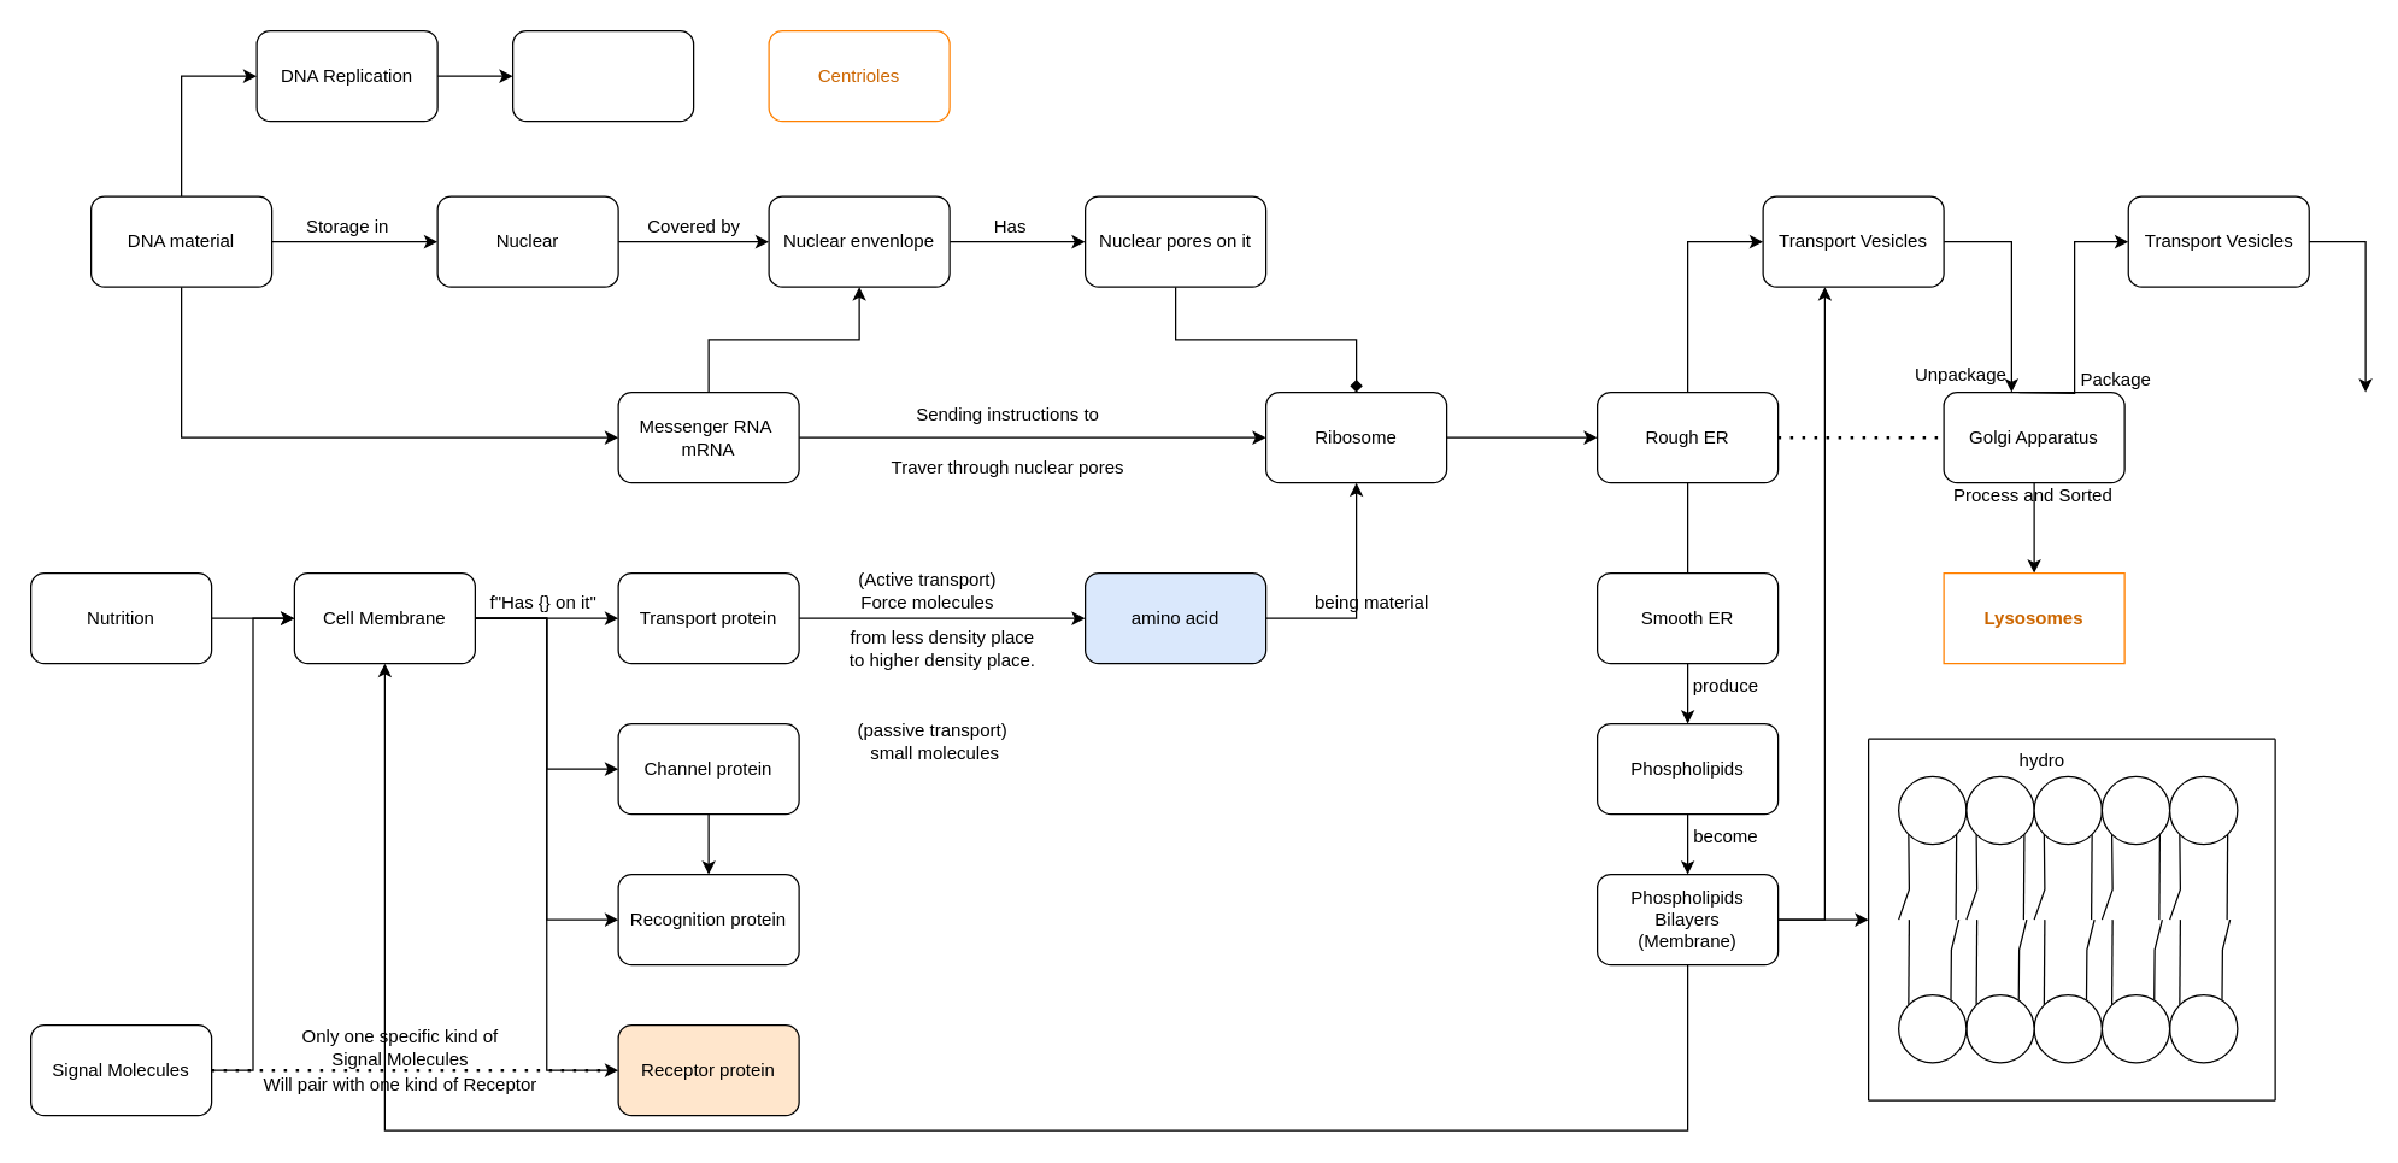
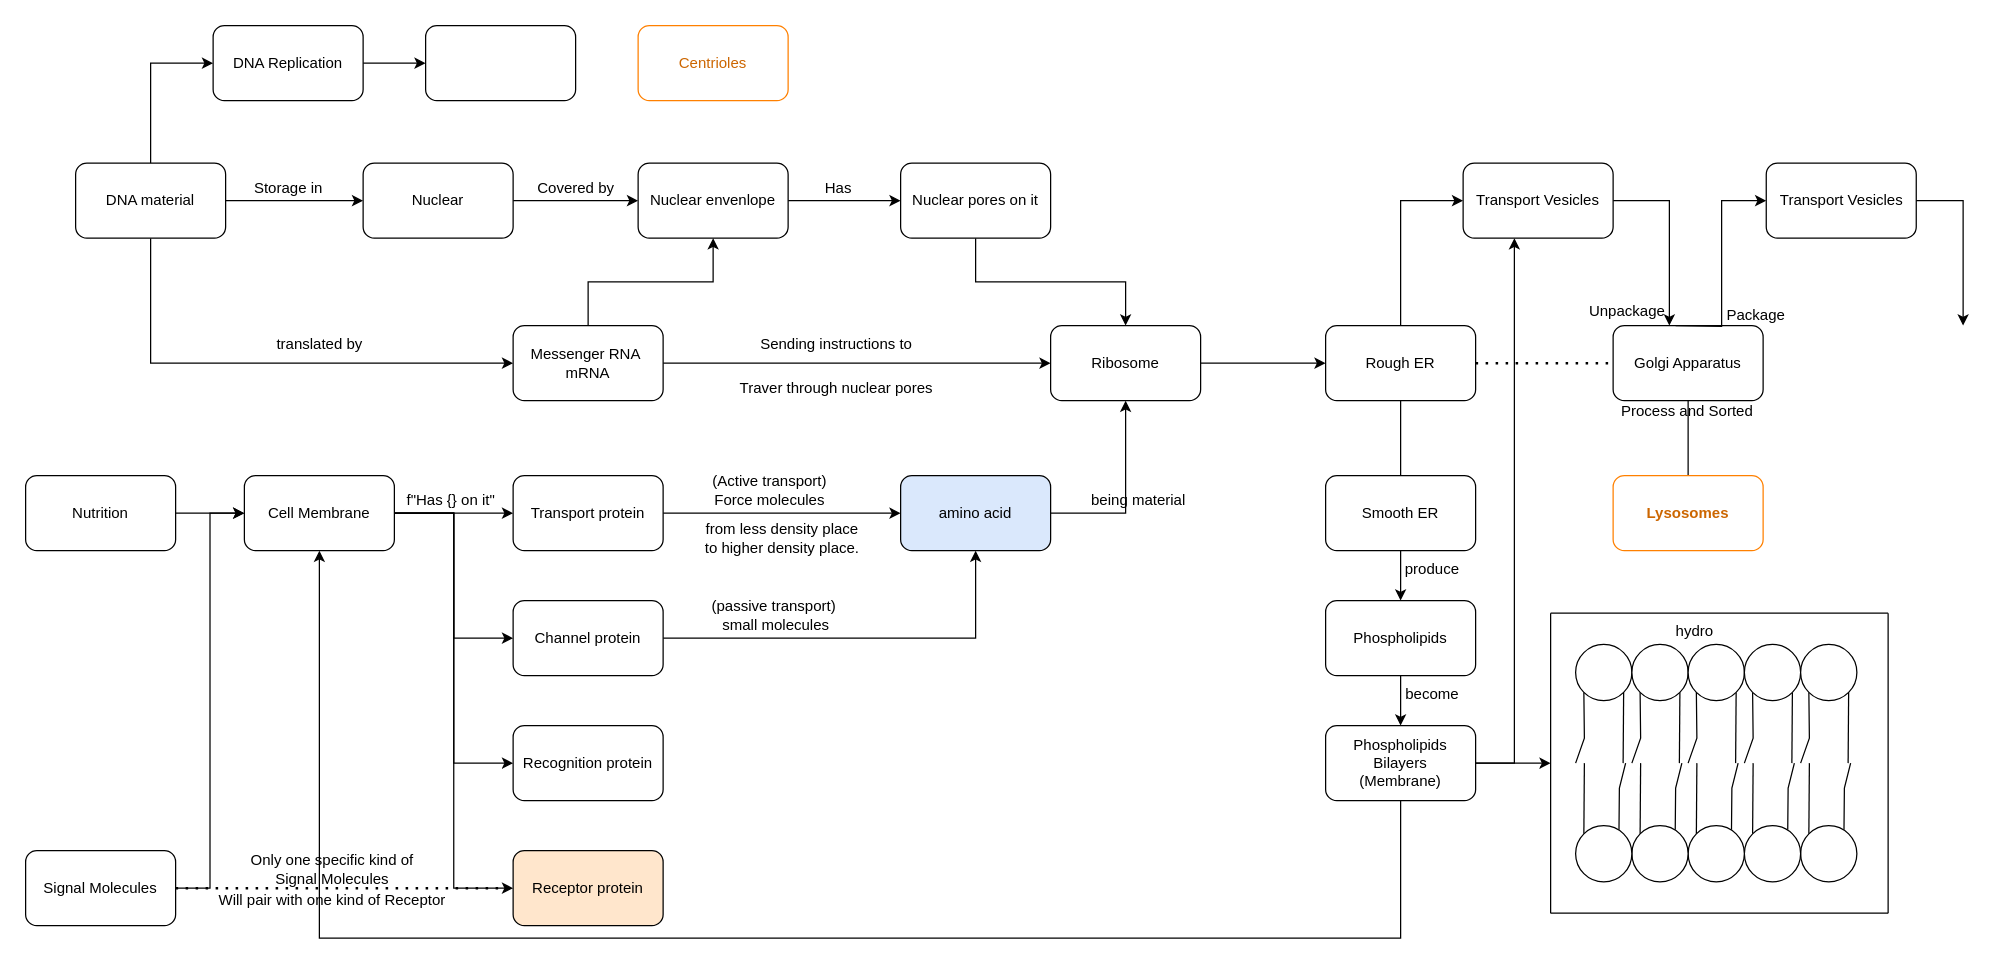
- <mxCell id="13" style="edgeStyle=orthogonalEdgeStyle;rounded=0;orthogonalLoop=1;jettySize=auto;html=1;entryX=0.5;entryY=0;entryDx=0;entryDy=0;endArrow=diamond;" edge="1" parent="1" source="14" target="22"><mxGeometry relative="1" as="geometry" /></mxCell>
+ <mxCell id="13" style="edgeStyle=orthogonalEdgeStyle;rounded=0;orthogonalLoop=1;jettySize=auto;html=1;entryX=0.5;entryY=0;entryDx=0;entryDy=0;" edge="1" parent="1" source="14" target="22"><mxGeometry relative="1" as="geometry" /></mxCell>
+ <mxCell id="18" value="translated by" style="text;html=1;align=center;verticalAlign=middle;resizable=0;points=[];autosize=1;strokeColor=none;fillColor=none;" vertex="1" parent="1"><mxGeometry x="210" y="260" width="90" height="30" as="geometry" /></mxCell>
- <mxCell id="106" style="edgeStyle=orthogonalEdgeStyle;rounded=0;orthogonalLoop=1;jettySize=auto;html=1;entryX=0.5;entryY=0;entryDx=0;entryDy=0;" edge="1" parent="1" source="107" target="117"><mxGeometry relative="1" as="geometry"><mxPoint x="1350" y="360" as="targetPoint" /></mxGeometry></mxCell>
+ <mxCell id="106" style="edgeStyle=orthogonalEdgeStyle;rounded=0;orthogonalLoop=1;jettySize=auto;html=1;entryX=0.5;entryY=0;entryDx=0;entryDy=0;endArrow=none;" edge="1" parent="1" source="107" target="117"><mxGeometry relative="1" as="geometry"><mxPoint x="1350" y="360" as="targetPoint" /></mxGeometry></mxCell>
- <mxCell id="117" value="&lt;b&gt;Lysosomes&lt;/b&gt;" style="whiteSpace=wrap;html=1;strokeColor=#FF8000;fontColor=#CC6600;rounded=0;" vertex="1" parent="1"><mxGeometry x="1290" y="380" width="120" height="60" as="geometry" /></mxCell>
+ <mxCell id="117" value="&lt;b&gt;Lysosomes&lt;/b&gt;" style="rounded=1;whiteSpace=wrap;html=1;strokeColor=#FF8000;fontColor=#CC6600;" vertex="1" parent="1"><mxGeometry x="1290" y="380" width="120" height="60" as="geometry" /></mxCell>
- <mxCell id="33" style="edgeStyle=orthogonalEdgeStyle;rounded=0;orthogonalLoop=1;jettySize=auto;html=1;" edge="1" parent="1" source="34" target="36"><mxGeometry relative="1" as="geometry" /></mxCell>
+ <mxCell id="33" style="edgeStyle=orthogonalEdgeStyle;rounded=0;orthogonalLoop=1;jettySize=auto;html=1;" edge="1" parent="1" source="34" target="24"><mxGeometry relative="1" as="geometry" /></mxCell>
